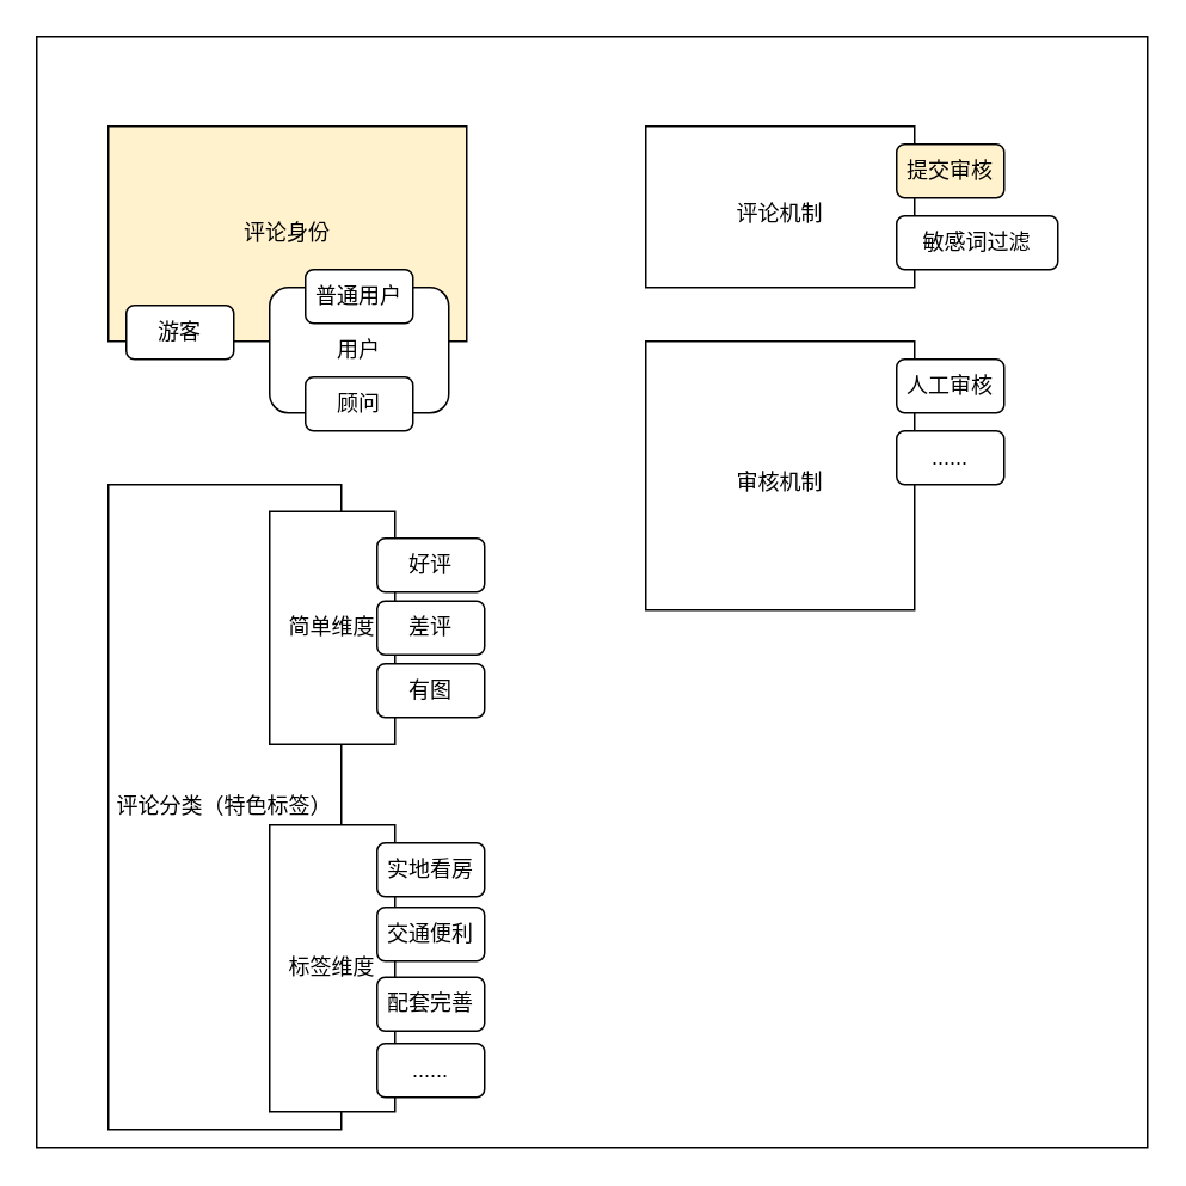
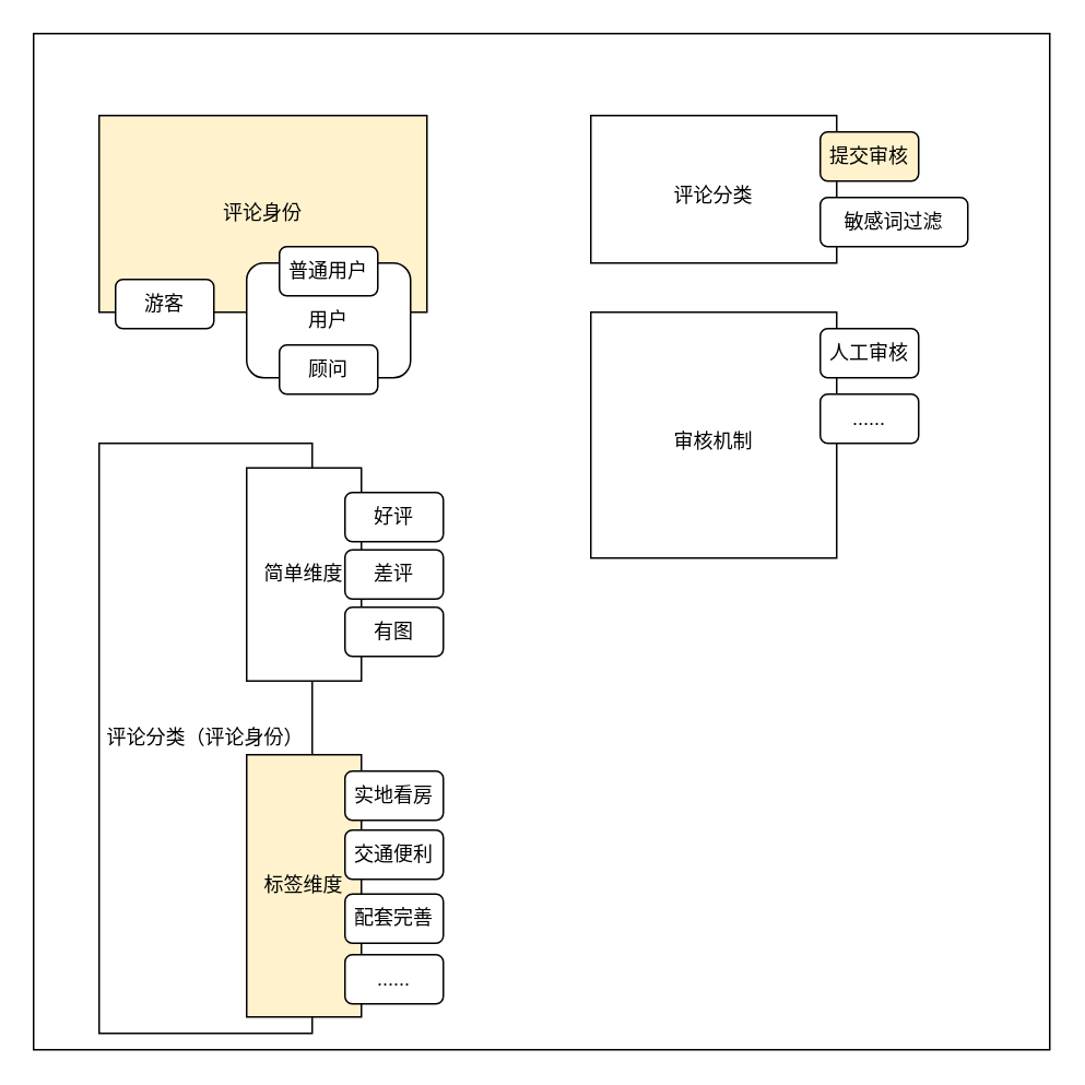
- <mxCell id="18" value="&lt;font style=&quot;font-size: 12px&quot;&gt;评论机制&lt;/font&gt;" style="rounded=0;whiteSpace=wrap;html=1;fontSize=20;fillColor=#ffffff;gradientColor=none;" vertex="1" parent="1"><mxGeometry x="360" y="70" width="150" height="90" as="geometry" /></mxCell>
+ <mxCell id="18" value="&lt;font style=&quot;font-size: 12px&quot;&gt;评论分类&lt;/font&gt;" style="rounded=0;whiteSpace=wrap;html=1;fontSize=20;fillColor=#ffffff;gradientColor=none;" vertex="1" parent="1"><mxGeometry x="360" y="70" width="150" height="90" as="geometry" /></mxCell>
- <mxCell id="6" value="评论分类（特色标签）" style="rounded=0;whiteSpace=wrap;html=1;" vertex="1" parent="1"><mxGeometry x="60" y="270" width="130" height="360" as="geometry" /></mxCell>
+ <mxCell id="6" value="评论分类（评论身份）" style="rounded=0;whiteSpace=wrap;html=1;" vertex="1" parent="1"><mxGeometry x="60" y="270" width="130" height="360" as="geometry" /></mxCell>
- <mxCell id="13" value="标签维度" style="rounded=0;whiteSpace=wrap;html=1;" vertex="1" parent="1"><mxGeometry x="150" y="460" width="70" height="160" as="geometry" /></mxCell>
+ <mxCell id="13" value="标签维度" style="rounded=0;whiteSpace=wrap;html=1;fillColor=#fff2cc;" vertex="1" parent="1"><mxGeometry x="150" y="460" width="70" height="160" as="geometry" /></mxCell>
